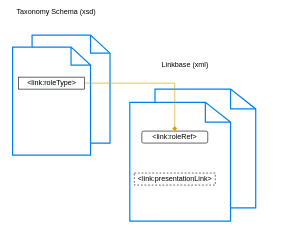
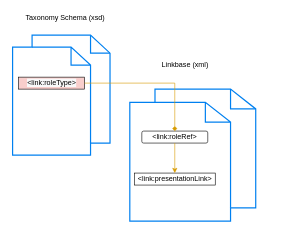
- <mxCell id="3" value="Taxonomy Schema (xsd)" style="text;html=1;align=center;verticalAlign=middle;resizable=0;points=[];autosize=1;strokeColor=none;" parent="1" vertex="1"><mxGeometry x="18" y="10" width="150" height="20" as="geometry" /></mxCell>
+ <mxCell id="3" value="Taxonomy Schema (xsd)" style="text;html=1;align=center;verticalAlign=middle;resizable=0;points=[];autosize=1;strokeColor=none;" parent="1" vertex="1"><mxGeometry x="33" y="20" width="150" height="20" as="geometry" /></mxCell>
- <mxCell id="7" value="&#10;&#10;&lt;span style=&quot;color: rgb(0, 0, 0); font-family: helvetica; font-size: 12px; font-style: normal; font-weight: 400; letter-spacing: normal; text-align: center; text-indent: 0px; text-transform: none; word-spacing: 0px; background-color: rgb(248, 249, 250); display: inline; float: none;&quot;&gt;&amp;lt;link:roleType&amp;gt;&lt;/span&gt;&#10;&#10;" style="rounded=0;whiteSpace=wrap;html=1;" parent="5" vertex="1"><mxGeometry x="10" y="70" width="110" height="20" as="geometry" /></mxCell>
+ <mxCell id="7" value="&#10;&#10;&lt;span style=&quot;color: rgb(0, 0, 0); font-family: helvetica; font-size: 12px; font-style: normal; font-weight: 400; letter-spacing: normal; text-align: center; text-indent: 0px; text-transform: none; word-spacing: 0px; background-color: rgb(248, 249, 250); display: inline; float: none;&quot;&gt;&amp;lt;link:roleType&amp;gt;&lt;/span&gt;&#10;&#10;" style="rounded=0;whiteSpace=wrap;html=1;fillColor=#f8cecc;" parent="5" vertex="1"><mxGeometry x="10" y="70" width="110" height="20" as="geometry" /></mxCell>
+ <mxCell id="12" style="edgeStyle=orthogonalEdgeStyle;rounded=0;orthogonalLoop=1;jettySize=auto;html=1;entryX=0.5;entryY=0;entryDx=0;entryDy=0;fillColor=#ffe6cc;strokeColor=#d79b00;" parent="8" source="10" target="11" edge="1"><mxGeometry relative="1" as="geometry" /></mxCell>
- <mxCell id="11" value="&lt;p class=&quot;MsoNormal&quot; align=&quot;center&quot;&gt;&amp;lt;link:presentationLink&amp;gt;&lt;br&gt;&lt;/p&gt;" style="rounded=0;whiteSpace=wrap;html=1;dashed=1;" parent="8" vertex="1"><mxGeometry x="7.5" y="140" width="135" height="20" as="geometry" /></mxCell>
+ <mxCell id="11" value="&lt;p class=&quot;MsoNormal&quot; align=&quot;center&quot;&gt;&amp;lt;link:presentationLink&amp;gt;&lt;br&gt;&lt;/p&gt;" style="rounded=0;whiteSpace=wrap;html=1;" parent="8" vertex="1"><mxGeometry x="7.5" y="140" width="135" height="20" as="geometry" /></mxCell>
